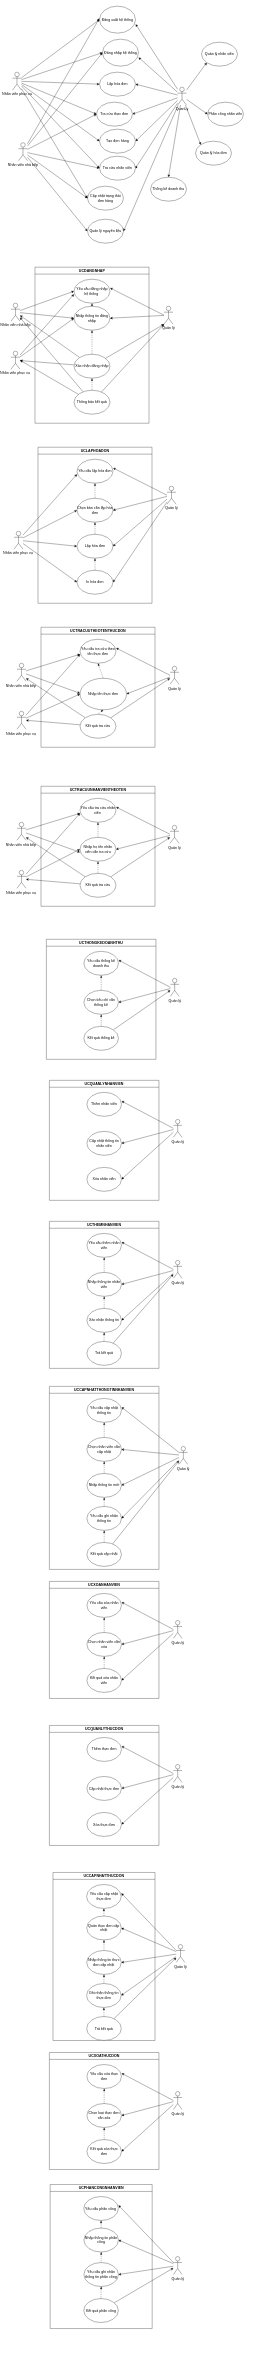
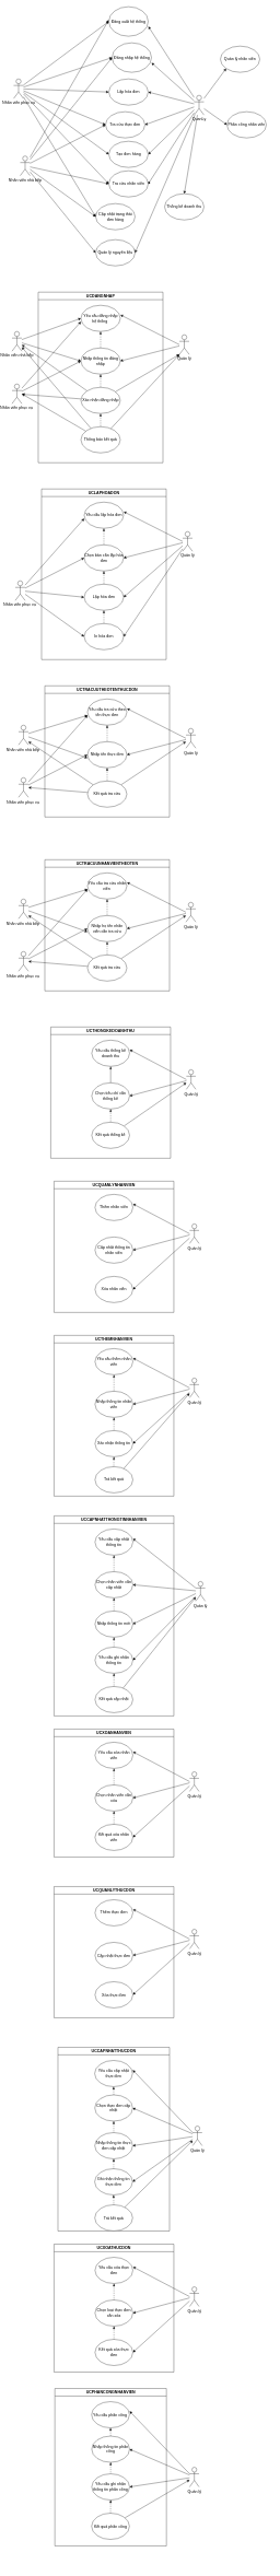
- <mxCell id="10" style="rounded=0;orthogonalLoop=1;jettySize=auto;html=1;entryX=0;entryY=0;entryDx=0;entryDy=0;" edge="1" parent="3" source="14" target="21"><mxGeometry relative="1" as="geometry" /></mxCell>
- <mxCell id="21" value="Quản lý hóa đơn" style="ellipse;whiteSpace=wrap;html=1;" vertex="1" parent="3"><mxGeometry x="330" y="340" width="120" height="80" as="geometry" /></mxCell>
- <mxCell id="52" value="Nhập thông tin đăng nhập" style="ellipse;whiteSpace=wrap;html=1;" vertex="1" parent="43"><mxGeometry x="210" y="130" width="120" height="80" as="geometry" /></mxCell>
+ <mxCell id="52" value="Nhập thông tin đăng nhập" style="ellipse;whiteSpace=wrap;html=1;" vertex="1" parent="43"><mxGeometry x="210" y="170" width="120" height="80" as="geometry" /></mxCell>
- <mxCell id="114" value="Nhập tên thực đơn" style="ellipse;whiteSpace=wrap;html=1;" vertex="1" parent="110"><mxGeometry x="180" y="170" width="155" height="105" as="geometry" /></mxCell>
+ <mxCell id="114" value="Nhập tên thực đơn" style="ellipse;whiteSpace=wrap;html=1;" vertex="1" parent="110"><mxGeometry x="180" y="170" width="120" height="80" as="geometry" /></mxCell>
- <mxCell id="139" value="" style="fontSize=12;html=1;endArrow=blockThin;endFill=1;startArrow=none;rounded=0;startFill=0;dashed=1;exitX=0.5;exitY=0;exitDx=0;exitDy=0;entryX=0.5;entryY=1;entryDx=0;entryDy=0;" edge="1" parent="129" source="133" target="132"><mxGeometry width="60" height="60" relative="1" as="geometry"><mxPoint x="153.725" y="260" as="sourcePoint" /><mxPoint x="211.373" y="200" as="targetPoint" /></mxGeometry></mxCell>
+ <mxCell id="139" value="" style="fontSize=12;html=1;endArrow=blockThin;endFill=1;startArrow=none;rounded=0;startFill=0;dashed=0;exitX=0.5;exitY=0;exitDx=0;exitDy=0;entryX=0.5;entryY=1;entryDx=0;entryDy=0;" edge="1" parent="129" source="133" target="132"><mxGeometry width="60" height="60" relative="1" as="geometry"><mxPoint x="153.725" y="260" as="sourcePoint" /><mxPoint x="211.373" y="200" as="targetPoint" /></mxGeometry></mxCell>
- <mxCell id="212" value="Quản thực đơn cập nhật" style="ellipse;whiteSpace=wrap;html=1;" vertex="1" parent="209"><mxGeometry x="112.352" y="145" width="115.294" height="80" as="geometry" /></mxCell>
+ <mxCell id="212" value="Chọn thực đơn cập nhật" style="ellipse;whiteSpace=wrap;html=1;" vertex="1" parent="209"><mxGeometry x="112.352" y="145" width="115.294" height="80" as="geometry" /></mxCell>
